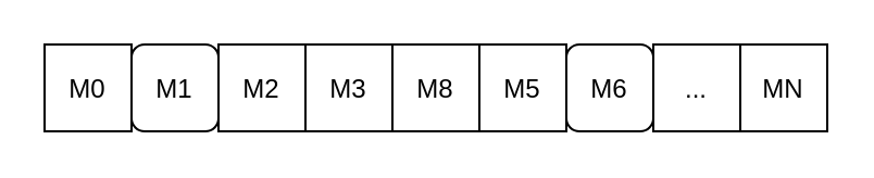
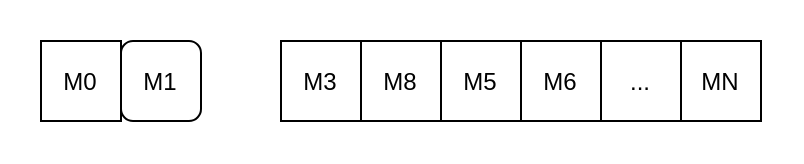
- <mxCell id="4" value="M2" style="rounded=0;fillColor=none;" vertex="1" parent="1"><mxGeometry x="100" width="40" height="40" as="geometry" y="20" /></mxCell>
- <mxCell id="8" value="M6" style="fillColor=none;rounded=1;" vertex="1" parent="1"><mxGeometry x="260" width="40" height="40" as="geometry" y="20" /></mxCell>
+ <mxCell id="8" value="M6" style="rounded=0;fillColor=none;" vertex="1" parent="1"><mxGeometry x="260" width="40" height="40" as="geometry" y="20" /></mxCell>
